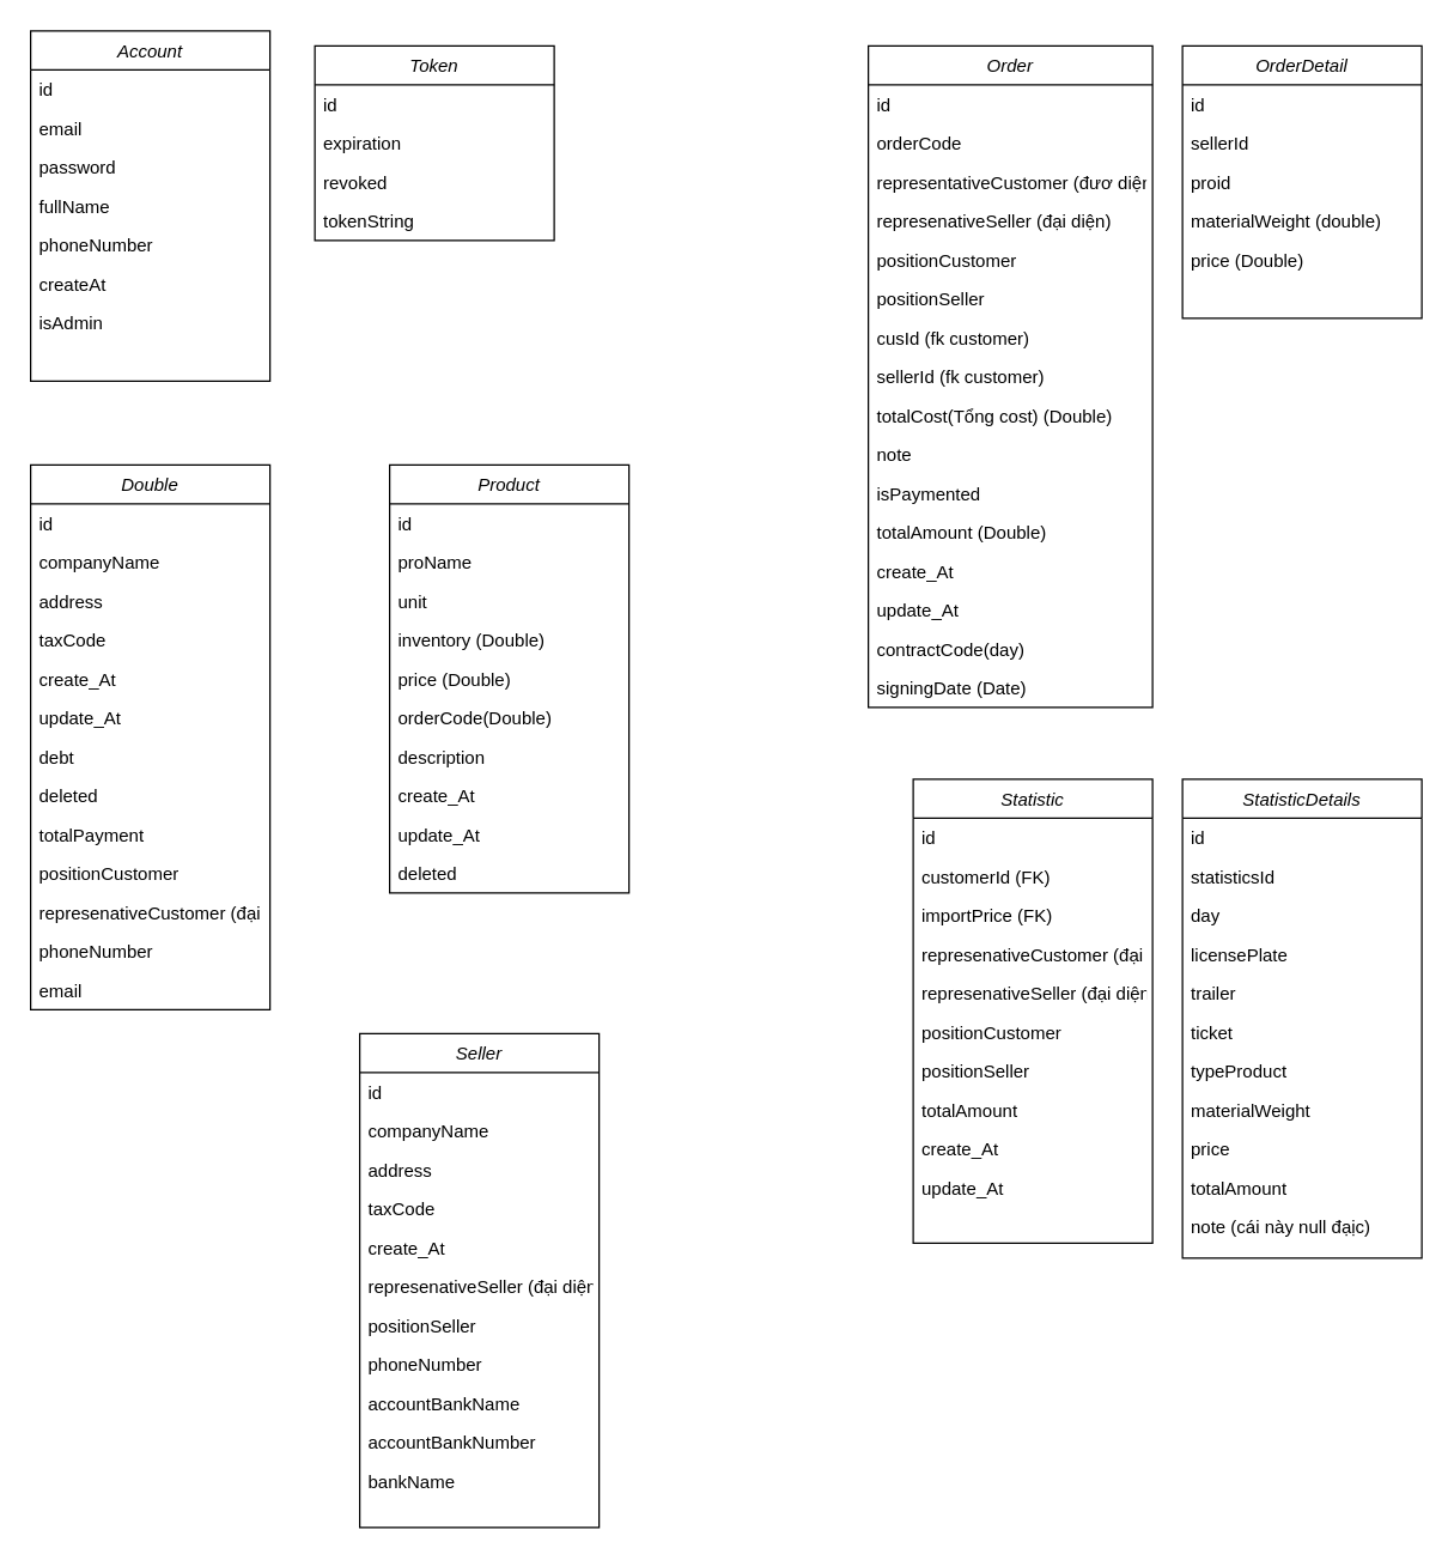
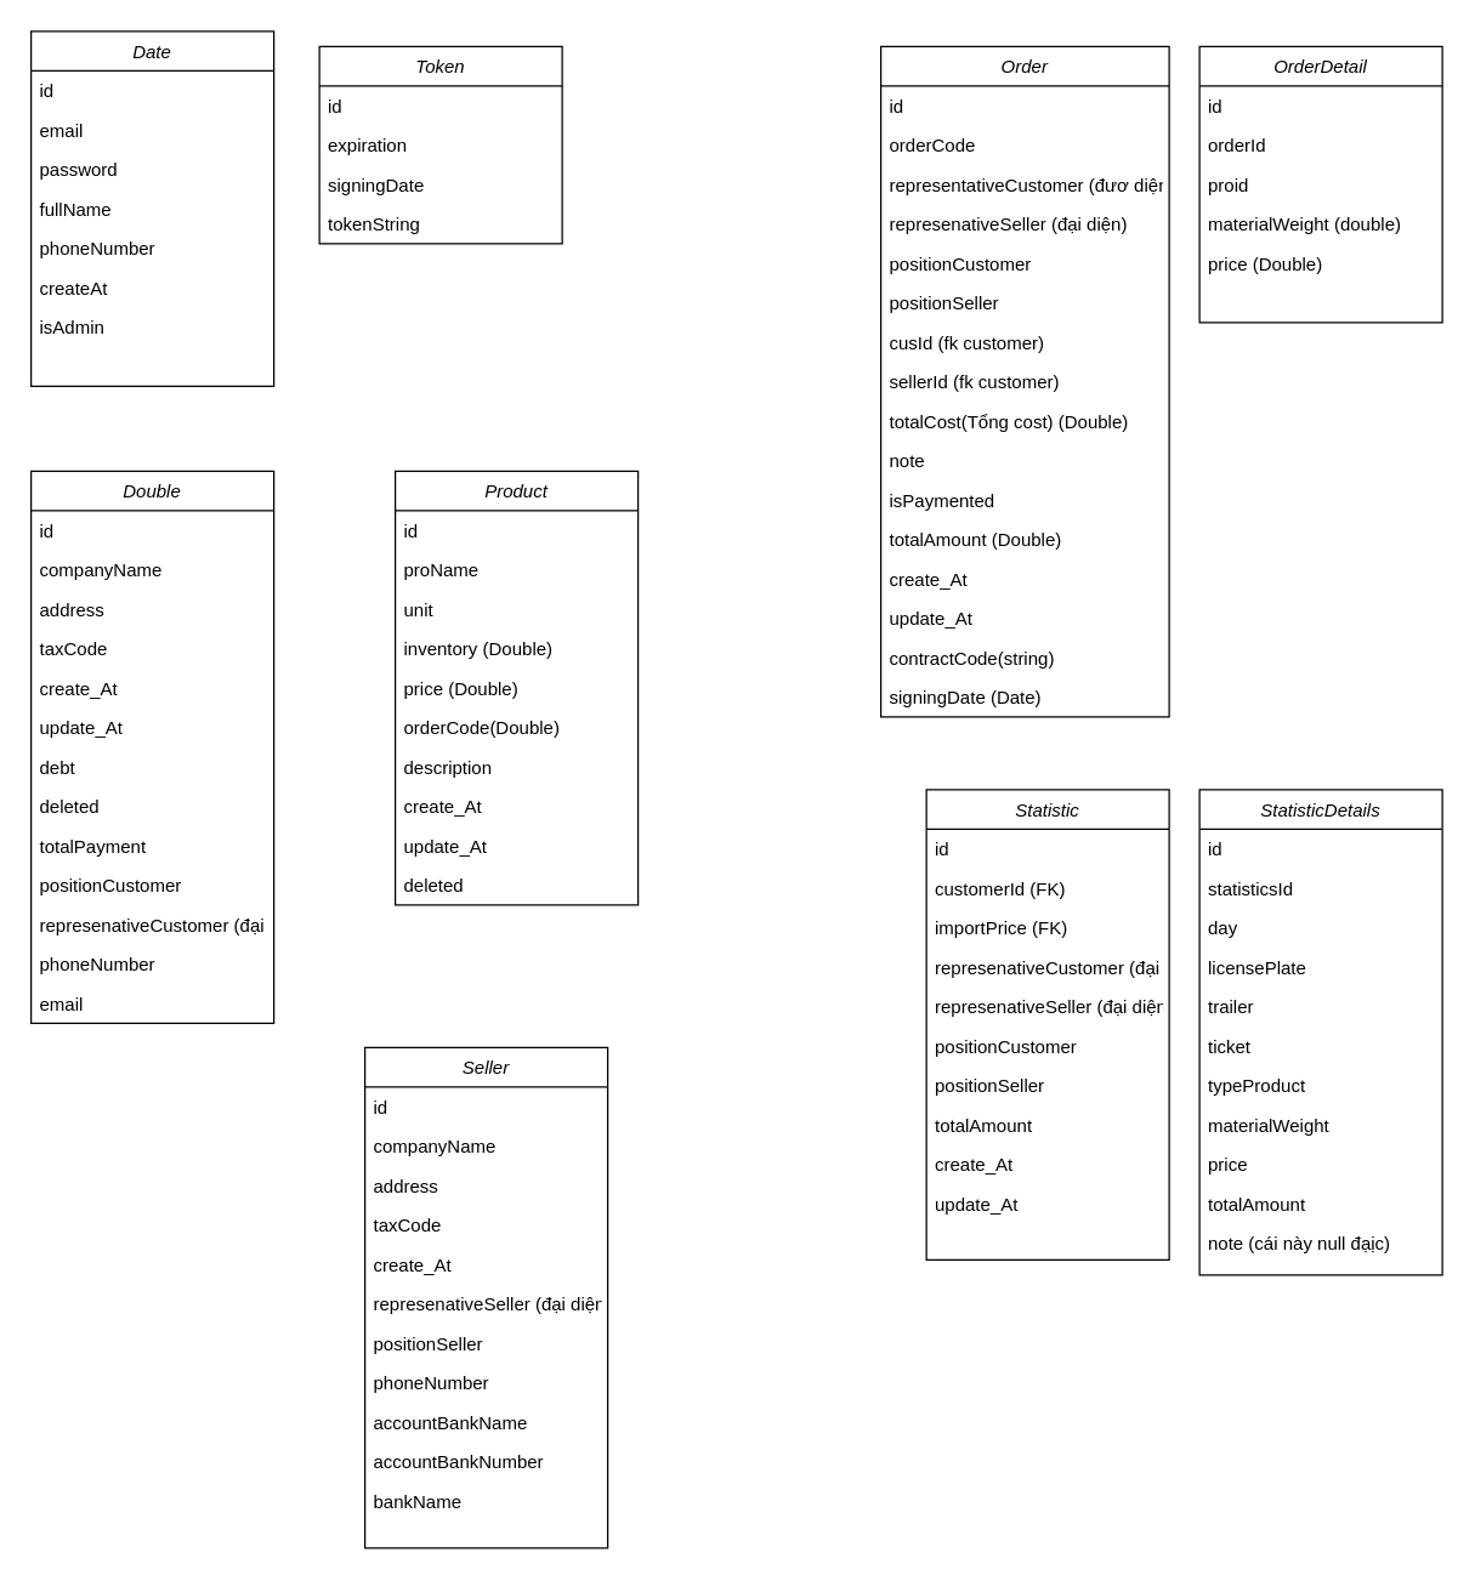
- <mxCell id="2" value="Account" style="swimlane;fontStyle=2;align=center;verticalAlign=top;childLayout=stackLayout;horizontal=1;startSize=26;horizontalStack=0;resizeParent=1;resizeLast=0;collapsible=1;marginBottom=0;rounded=0;shadow=0;strokeWidth=1;" parent="1" vertex="1"><mxGeometry x="20" y="20" width="160" height="234" as="geometry"><mxRectangle x="230" y="140" width="160" height="26" as="alternateBounds" /></mxGeometry></mxCell>
+ <mxCell id="2" value="Date" style="swimlane;fontStyle=2;align=center;verticalAlign=top;childLayout=stackLayout;horizontal=1;startSize=26;horizontalStack=0;resizeParent=1;resizeLast=0;collapsible=1;marginBottom=0;rounded=0;shadow=0;strokeWidth=1;" parent="1" vertex="1"><mxGeometry x="20" y="20" width="160" height="234" as="geometry"><mxRectangle x="230" y="140" width="160" height="26" as="alternateBounds" /></mxGeometry></mxCell>
- <mxCell id="31" value="sellerId" style="text;align=left;verticalAlign=top;spacingLeft=4;spacingRight=4;overflow=hidden;rotatable=0;points=[[0,0.5],[1,0.5]];portConstraint=eastwest;rounded=0;shadow=0;html=0;" parent="29" vertex="1"><mxGeometry y="52" width="160" height="26" as="geometry" /></mxCell>
+ <mxCell id="31" value="orderId" style="text;align=left;verticalAlign=top;spacingLeft=4;spacingRight=4;overflow=hidden;rotatable=0;points=[[0,0.5],[1,0.5]];portConstraint=eastwest;rounded=0;shadow=0;html=0;" parent="29" vertex="1"><mxGeometry y="52" width="160" height="26" as="geometry" /></mxCell>
- <mxCell id="13" value="revoked" style="text;align=left;verticalAlign=top;spacingLeft=4;spacingRight=4;overflow=hidden;rotatable=0;points=[[0,0.5],[1,0.5]];portConstraint=eastwest;rounded=0;shadow=0;html=0;" parent="10" vertex="1"><mxGeometry y="78" width="160" height="26" as="geometry" /></mxCell>
+ <mxCell id="13" value="signingDate" style="text;align=left;verticalAlign=top;spacingLeft=4;spacingRight=4;overflow=hidden;rotatable=0;points=[[0,0.5],[1,0.5]];portConstraint=eastwest;rounded=0;shadow=0;html=0;" parent="10" vertex="1"><mxGeometry y="78" width="160" height="26" as="geometry" /></mxCell>
- <mxCell id="61" value="contractCode(day)" style="text;align=left;verticalAlign=top;spacingLeft=4;spacingRight=4;overflow=hidden;rotatable=0;points=[[0,0.5],[1,0.5]];portConstraint=eastwest;" parent="46" vertex="1"><mxGeometry y="390" width="190" height="26" as="geometry" /></mxCell>
+ <mxCell id="61" value="contractCode(string)" style="text;align=left;verticalAlign=top;spacingLeft=4;spacingRight=4;overflow=hidden;rotatable=0;points=[[0,0.5],[1,0.5]];portConstraint=eastwest;" parent="46" vertex="1"><mxGeometry y="390" width="190" height="26" as="geometry" /></mxCell>
